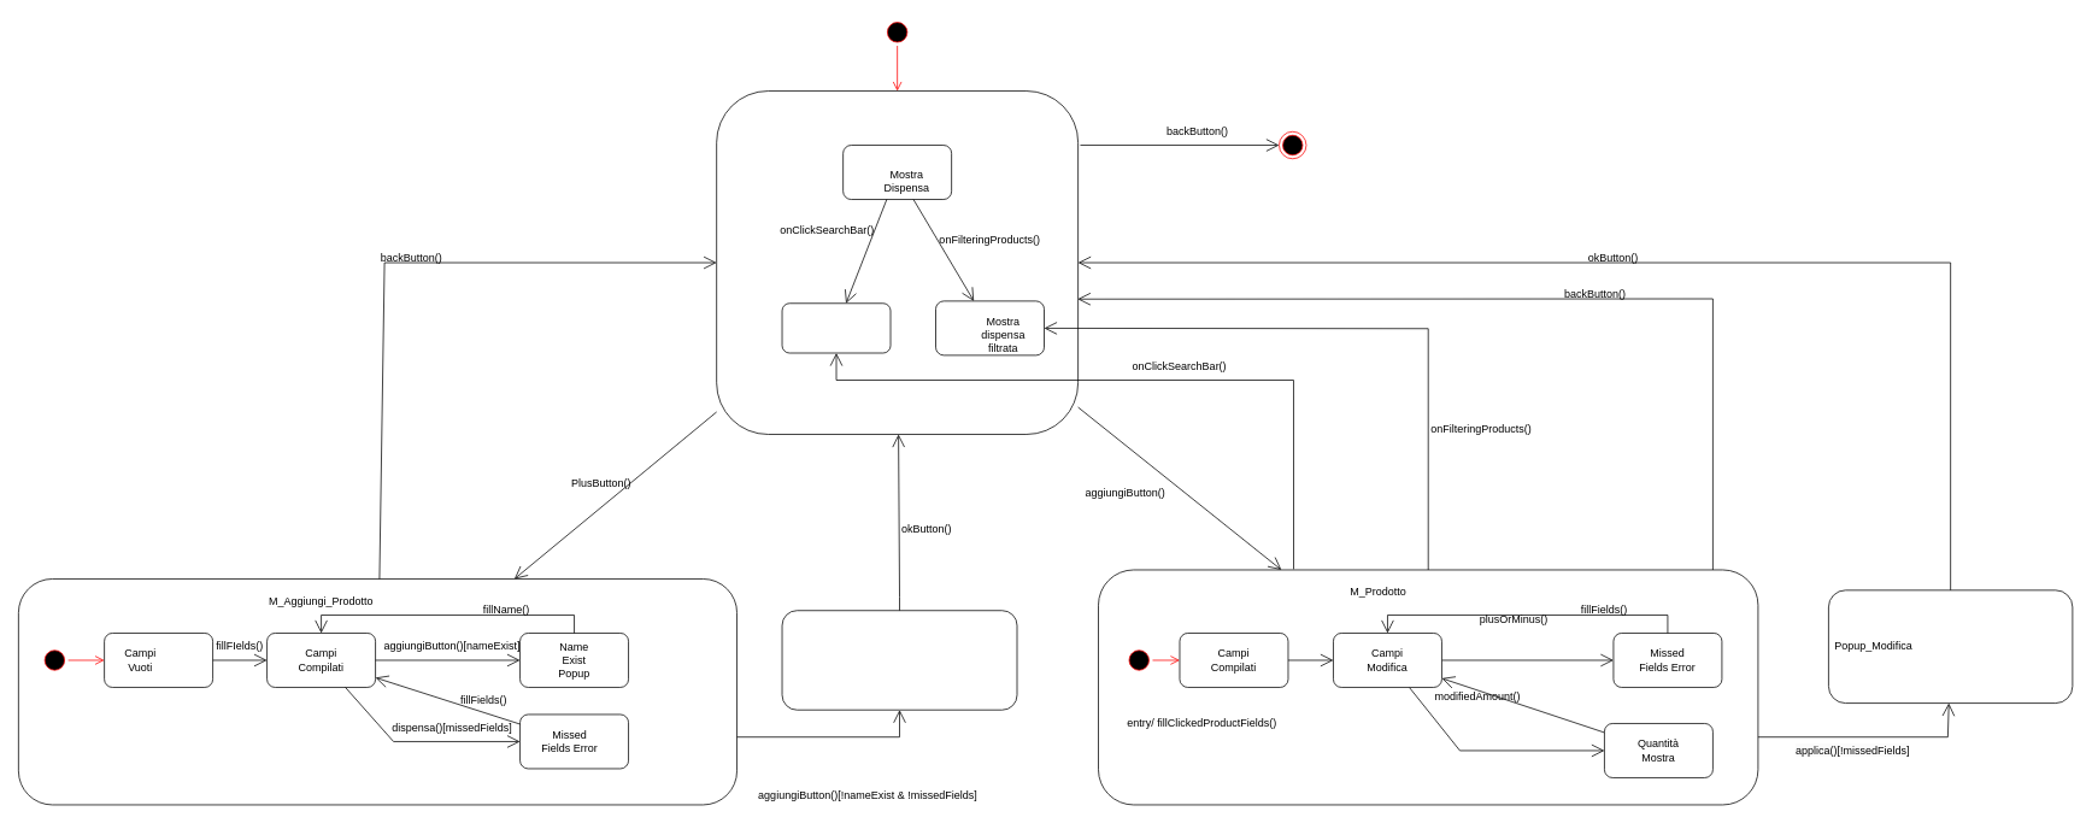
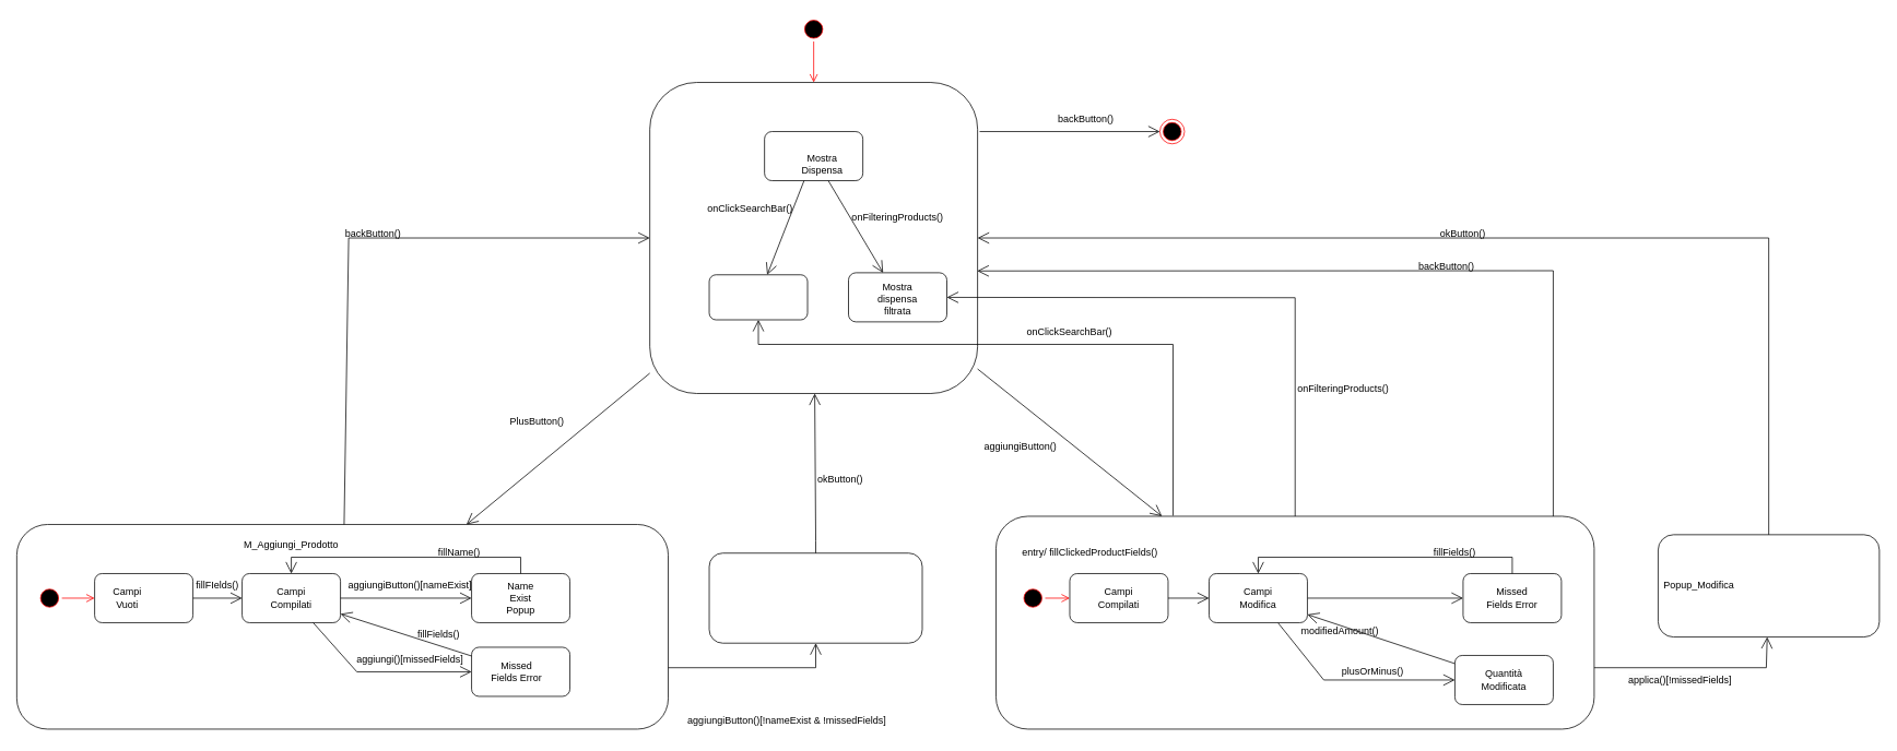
- <mxCell id="76" value="Mostra dispensa filtrata" style="text;html=1;strokeColor=none;fillColor=none;align=center;verticalAlign=middle;whiteSpace=wrap;rounded=0;" parent="1" vertex="1"><mxGeometry x="1080" y="355" width="60" height="30" as="geometry" /></mxCell>
+ <mxCell id="76" value="Mostra dispensa filtrata" style="text;html=1;strokeColor=none;fillColor=none;align=center;verticalAlign=middle;whiteSpace=wrap;rounded=0;" parent="1" vertex="1"><mxGeometry x="1065" y="350" width="60" height="30" as="geometry" /></mxCell>
- <mxCell id="5" value="PlusButton()" style="text;html=1;strokeColor=none;fillColor=none;align=center;verticalAlign=middle;whiteSpace=wrap;rounded=0;" parent="1" vertex="1"><mxGeometry x="635" y="520" width="60" height="30" as="geometry" /></mxCell>
+ <mxCell id="5" value="PlusButton()" style="text;html=1;strokeColor=none;fillColor=none;align=center;verticalAlign=middle;whiteSpace=wrap;rounded=0;" parent="1" vertex="1"><mxGeometry x="625" y="500" width="60" height="30" as="geometry" /></mxCell>
- <mxCell id="32" value="M_Prodotto" style="text;html=1;strokeColor=none;fillColor=none;align=center;verticalAlign=middle;whiteSpace=wrap;rounded=0;" parent="1" vertex="1"><mxGeometry x="1495" y="640" width="60" height="30" as="geometry" /></mxCell>
- <mxCell id="40" value="plusOrMinus()" style="text;html=1;strokeColor=none;fillColor=none;align=center;verticalAlign=middle;whiteSpace=wrap;rounded=0;" parent="1" vertex="1"><mxGeometry x="1645" y="670" width="60" height="30" as="geometry" /></mxCell>
+ <mxCell id="40" value="plusOrMinus()" style="text;html=1;strokeColor=none;fillColor=none;align=center;verticalAlign=middle;whiteSpace=wrap;rounded=0;" parent="1" vertex="1"><mxGeometry x="1645" y="805" width="60" height="30" as="geometry" /></mxCell>
- <mxCell id="43" value="entry/ fillClickedProductFields()" style="text;html=1;strokeColor=none;fillColor=none;align=center;verticalAlign=middle;whiteSpace=wrap;rounded=0;" parent="1" vertex="1"><mxGeometry x="1245" y="785" width="170" height="30" as="geometry" /></mxCell>
+ <mxCell id="43" value="entry/ fillClickedProductFields()" style="text;html=1;strokeColor=none;fillColor=none;align=center;verticalAlign=middle;whiteSpace=wrap;rounded=0;" parent="1" vertex="1"><mxGeometry x="1245" y="660" width="170" height="30" as="geometry" /></mxCell>
- <mxCell id="19" value="dispensa()[missedFields]" style="text;html=1;strokeColor=none;fillColor=none;align=center;verticalAlign=middle;whiteSpace=wrap;rounded=0;" parent="1" vertex="1"><mxGeometry x="415" y="790" width="170" height="30" as="geometry" /></mxCell>
+ <mxCell id="19" value="aggiungi()[missedFields]" style="text;html=1;strokeColor=none;fillColor=none;align=center;verticalAlign=middle;whiteSpace=wrap;rounded=0;" parent="1" vertex="1"><mxGeometry x="415" y="790" width="170" height="30" as="geometry" /></mxCell>
- <mxCell id="45" value="Quantità Mostra" style="text;html=1;strokeColor=none;fillColor=none;align=center;verticalAlign=middle;whiteSpace=wrap;rounded=0;" parent="1" vertex="1"><mxGeometry x="1805" y="815" width="60" height="30" as="geometry" /></mxCell>
+ <mxCell id="45" value="Quantità Modificata" style="text;html=1;strokeColor=none;fillColor=none;align=center;verticalAlign=middle;whiteSpace=wrap;rounded=0;" parent="1" vertex="1"><mxGeometry x="1805" y="815" width="60" height="30" as="geometry" /></mxCell>
